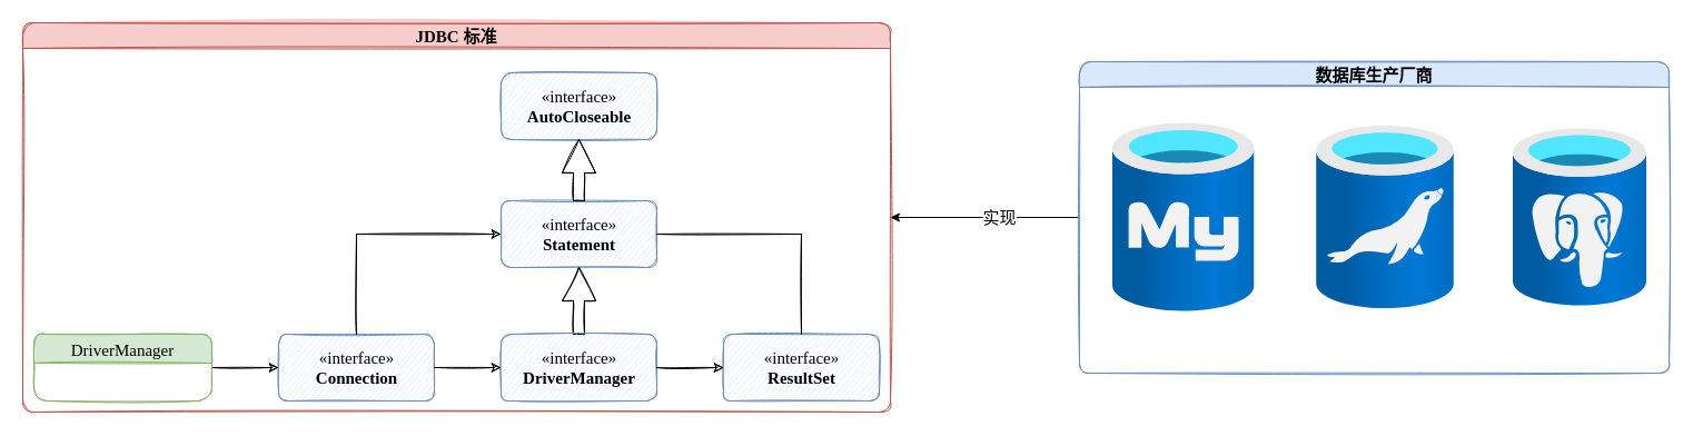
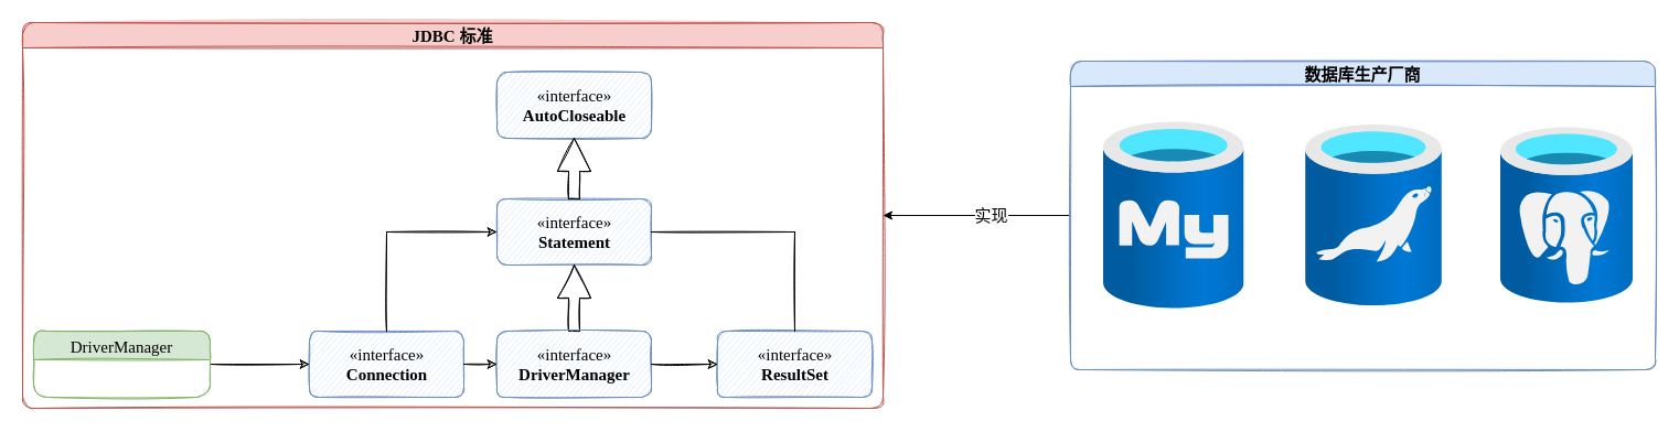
- <mxCell id="3" value="«interface»&lt;br style=&quot;font-size: 15px;&quot;&gt;&lt;b style=&quot;font-size: 15px;&quot;&gt;Connection&lt;/b&gt;" style="html=1;sketch=1;rounded=1;fillColor=#dae8fc;strokeColor=#6c8ebf;fontFamily=霞鹜文楷;fontSize=15;" parent="2" vertex="1"><mxGeometry x="230" y="280" width="140" height="60" as="geometry" /></mxCell>
+ <mxCell id="3" value="«interface»&lt;br style=&quot;font-size: 15px;&quot;&gt;&lt;b style=&quot;font-size: 15px;&quot;&gt;Connection&lt;/b&gt;" style="html=1;sketch=1;rounded=1;fillColor=#dae8fc;strokeColor=#6c8ebf;fontFamily=霞鹜文楷;fontSize=15;" parent="2" vertex="1"><mxGeometry x="260" y="280" width="140" height="60" as="geometry" /></mxCell>
